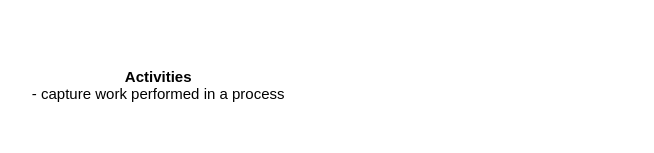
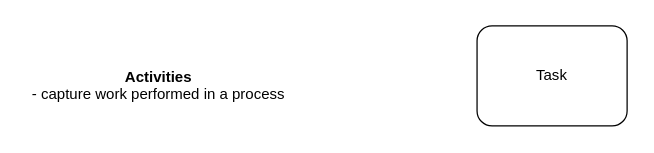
+ <mxCell id="3" value="Task" style="shape=ext;rounded=1;html=1;whiteSpace=wrap;" vertex="1" parent="1"><mxGeometry x="381" y="20" width="120" height="80" as="geometry" /></mxCell>
